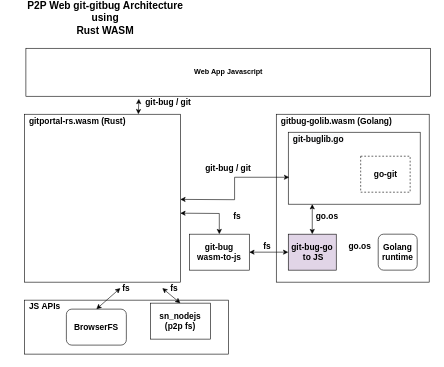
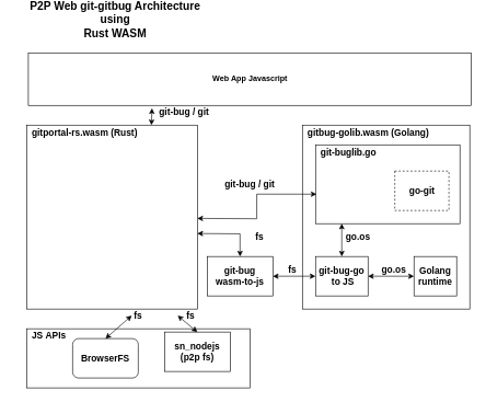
- <mxCell id="10" value="&lt;b&gt;git-bug-go&lt;br&gt;&amp;nbsp;to JS&lt;br&gt;&lt;/b&gt;" style="rounded=0;whiteSpace=wrap;html=1;fontSize=14;align=center;fillColor=#e1d5e7;" vertex="1" parent="1"><mxGeometry x="480" y="390" width="80" height="60" as="geometry" /></mxCell>
+ <mxCell id="10" value="&lt;b&gt;git-bug-go&lt;br&gt;&amp;nbsp;to JS&lt;br&gt;&lt;/b&gt;" style="rounded=0;whiteSpace=wrap;html=1;fontSize=14;align=center;" vertex="1" parent="1"><mxGeometry x="480" y="390" width="80" height="60" as="geometry" /></mxCell>
+ <mxCell id="16" value="" style="endArrow=classic;startArrow=classic;html=1;fontSize=14;exitX=0;exitY=0.5;exitDx=0;exitDy=0;entryX=1;entryY=0.5;entryDx=0;entryDy=0;" edge="1" parent="1" source="9" target="10"><mxGeometry width="50" height="50" relative="1" as="geometry"><mxPoint x="530" y="400" as="sourcePoint" /><mxPoint x="530" y="350" as="targetPoint" /></mxGeometry></mxCell>
- <mxCell id="9" value="&lt;b&gt;Golang&lt;br&gt;runtime&lt;br&gt;&lt;/b&gt;" style="whiteSpace=wrap;html=1;fontSize=14;align=center;rounded=1;" vertex="1" parent="1"><mxGeometry x="630" y="390" width="65" height="60" as="geometry" /></mxCell>
+ <mxCell id="9" value="&lt;b&gt;Golang&lt;br&gt;runtime&lt;br&gt;&lt;/b&gt;" style="rounded=0;whiteSpace=wrap;html=1;fontSize=14;align=center;" vertex="1" parent="1"><mxGeometry x="630" y="390" width="65" height="60" as="geometry" /></mxCell>
